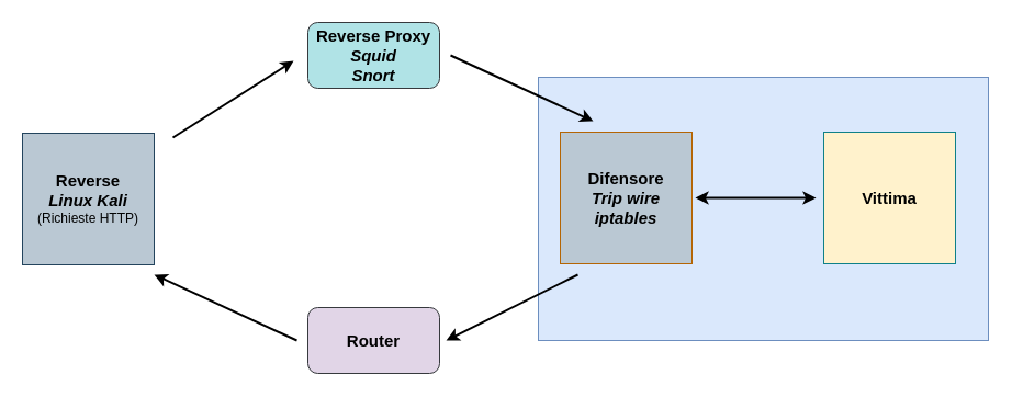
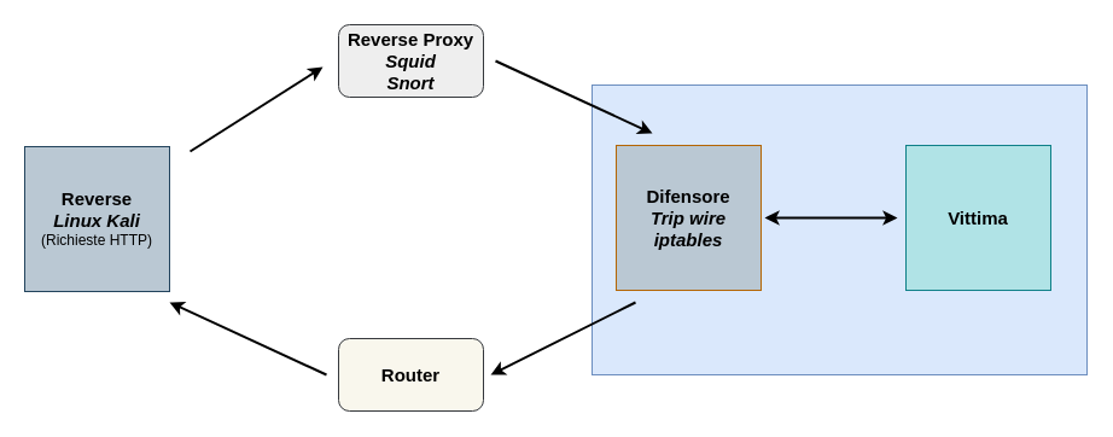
- <mxCell id="4" value="&lt;div&gt;&lt;font style=&quot;font-size: 15px;&quot;&gt;&lt;b&gt;Reverse Proxy&lt;/b&gt;&lt;/font&gt;&lt;/div&gt;&lt;div&gt;&lt;i&gt;&lt;font style=&quot;font-size: 15px;&quot;&gt;&lt;b&gt;Squid&lt;/b&gt;&lt;/font&gt;&lt;/i&gt;&lt;/div&gt;&lt;div&gt;&lt;i&gt;&lt;font style=&quot;font-size: 15px;&quot;&gt;&lt;b&gt;Snort&lt;br&gt;&lt;/b&gt;&lt;/font&gt;&lt;/i&gt;&lt;/div&gt;" style="rounded=1;whiteSpace=wrap;html=1;fillColor=#b0e3e6;strokeColor=#36393d;" vertex="1" parent="1"><mxGeometry x="280" y="20" width="120" height="60" as="geometry" /></mxCell>
+ <mxCell id="4" value="&lt;div&gt;&lt;font style=&quot;font-size: 15px;&quot;&gt;&lt;b&gt;Reverse Proxy&lt;/b&gt;&lt;/font&gt;&lt;/div&gt;&lt;div&gt;&lt;i&gt;&lt;font style=&quot;font-size: 15px;&quot;&gt;&lt;b&gt;Squid&lt;/b&gt;&lt;/font&gt;&lt;/i&gt;&lt;/div&gt;&lt;div&gt;&lt;i&gt;&lt;font style=&quot;font-size: 15px;&quot;&gt;&lt;b&gt;Snort&lt;br&gt;&lt;/b&gt;&lt;/font&gt;&lt;/i&gt;&lt;/div&gt;" style="rounded=1;whiteSpace=wrap;html=1;fillColor=#eeeeee;strokeColor=#36393d;" vertex="1" parent="1"><mxGeometry x="280" y="20" width="120" height="60" as="geometry" /></mxCell>
- <mxCell id="6" value="&lt;b&gt;&lt;font style=&quot;font-size: 15px;&quot;&gt;Vittima&lt;/font&gt;&lt;/b&gt;" style="whiteSpace=wrap;html=1;aspect=fixed;fillColor=#fff2cc;strokeColor=#0e8088;" vertex="1" parent="1"><mxGeometry x="750" y="120" width="120" height="120" as="geometry" /></mxCell>
+ <mxCell id="6" value="&lt;b&gt;&lt;font style=&quot;font-size: 15px;&quot;&gt;Vittima&lt;/font&gt;&lt;/b&gt;" style="whiteSpace=wrap;html=1;aspect=fixed;fillColor=#b0e3e6;strokeColor=#0e8088;" vertex="1" parent="1"><mxGeometry x="750" y="120" width="120" height="120" as="geometry" /></mxCell>
- <mxCell id="5" value="&lt;div&gt;&lt;font style=&quot;font-size: 15px;&quot;&gt;&lt;b&gt;Router&lt;/b&gt;&lt;/font&gt;&lt;/div&gt;" style="rounded=1;whiteSpace=wrap;html=1;fillColor=#e1d5e7;strokeColor=#36393d;" vertex="1" parent="1"><mxGeometry x="280" y="280" width="120" height="60" as="geometry" /></mxCell>
+ <mxCell id="5" value="&lt;div&gt;&lt;font style=&quot;font-size: 15px;&quot;&gt;&lt;b&gt;Router&lt;/b&gt;&lt;/font&gt;&lt;/div&gt;" style="rounded=1;whiteSpace=wrap;html=1;fillColor=#f9f7ed;strokeColor=#36393d;" vertex="1" parent="1"><mxGeometry x="280" y="280" width="120" height="60" as="geometry" /></mxCell>
